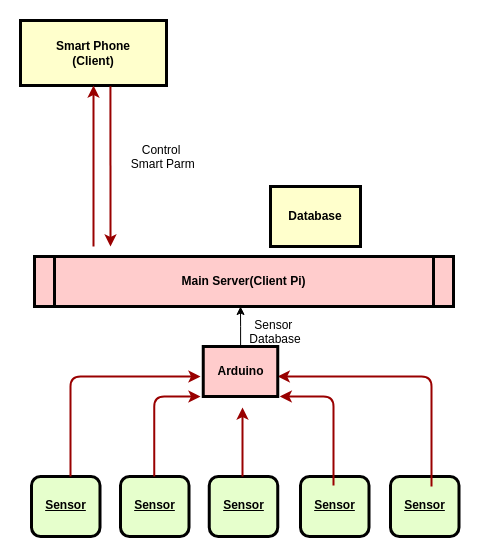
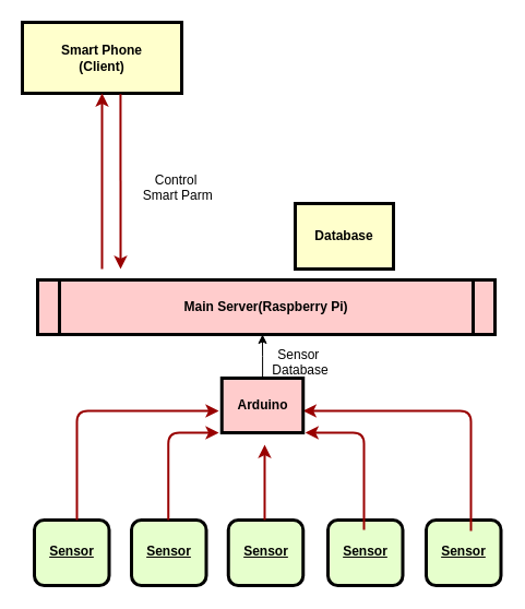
- <mxCell id="20" value="Control &#10;Smart Parm" style="text;spacingTop=-5;align=center" vertex="1" parent="1"><mxGeometry x="122.75" y="141" width="80" height="40" as="geometry" /></mxCell>
+ <mxCell id="20" value="Control &#10;Smart Parm" style="text;spacingTop=-5;align=center" vertex="1" parent="1"><mxGeometry x="122.75" y="156" width="80" height="40" as="geometry" /></mxCell>
- <mxCell id="3" value="Main Server(Client Pi)" style="shape=process;whiteSpace=wrap;align=center;verticalAlign=middle;size=0.048;fontStyle=1;strokeWidth=3;fillColor=#FFCCCC" parent="1" vertex="1"><mxGeometry x="34" y="256" width="419" height="50" as="geometry" /></mxCell>
+ <mxCell id="3" value="Main Server(Raspberry Pi)" style="shape=process;whiteSpace=wrap;align=center;verticalAlign=middle;size=0.048;fontStyle=1;strokeWidth=3;fillColor=#FFCCCC" parent="1" vertex="1"><mxGeometry x="34" y="256" width="419" height="50" as="geometry" /></mxCell>
